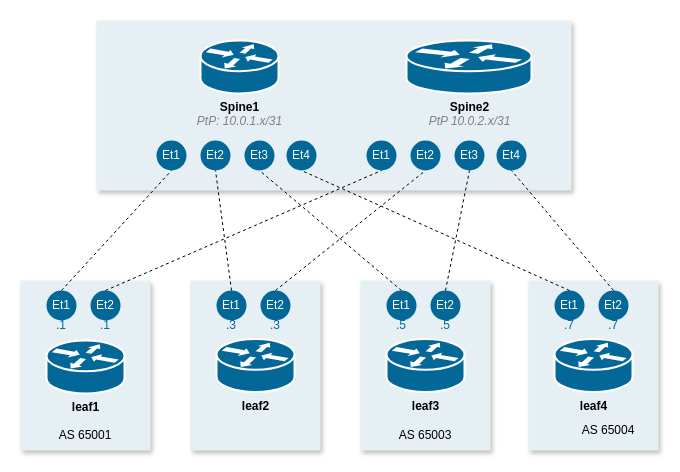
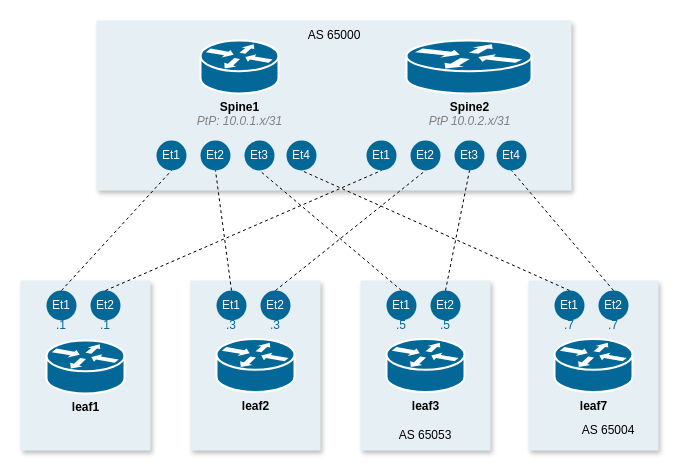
+ <mxCell id="37" value="AS 65000" style="text;html=1;align=center;verticalAlign=middle;whiteSpace=wrap;rounded=0;" parent="1" vertex="1"><mxGeometry x="303.5" y="20" width="60" height="30" as="geometry" /></mxCell>
- <mxCell id="14" value="&lt;b&gt;leaf4&lt;/b&gt;" style="shape=mxgraph.cisco.routers.router;sketch=0;html=1;pointerEvents=1;dashed=0;fillColor=#036897;strokeColor=#ffffff;strokeWidth=2;verticalLabelPosition=bottom;verticalAlign=top;align=center;outlineConnect=0;" parent="1" vertex="1"><mxGeometry x="554" y="338.5" width="78" height="53" as="geometry" /></mxCell>
+ <mxCell id="14" value="&lt;b&gt;leaf7&lt;/b&gt;" style="shape=mxgraph.cisco.routers.router;sketch=0;html=1;pointerEvents=1;dashed=0;fillColor=#036897;strokeColor=#ffffff;strokeWidth=2;verticalLabelPosition=bottom;verticalAlign=top;align=center;outlineConnect=0;" parent="1" vertex="1"><mxGeometry x="554" y="338.5" width="78" height="53" as="geometry" /></mxCell>
- <mxCell id="38" value="AS 65001" style="text;html=1;align=center;verticalAlign=middle;whiteSpace=wrap;rounded=0;" parent="1" vertex="1"><mxGeometry x="55" y="420" width="60" height="30" as="geometry" /></mxCell>
- <mxCell id="39" value="AS 65003" style="text;html=1;align=center;verticalAlign=middle;whiteSpace=wrap;rounded=0;" parent="1" vertex="1"><mxGeometry x="395" y="420" width="60" height="30" as="geometry" /></mxCell>
+ <mxCell id="39" value="AS 65053" style="text;html=1;align=center;verticalAlign=middle;whiteSpace=wrap;rounded=0;" parent="1" vertex="1"><mxGeometry x="395" y="420" width="60" height="30" as="geometry" /></mxCell>
